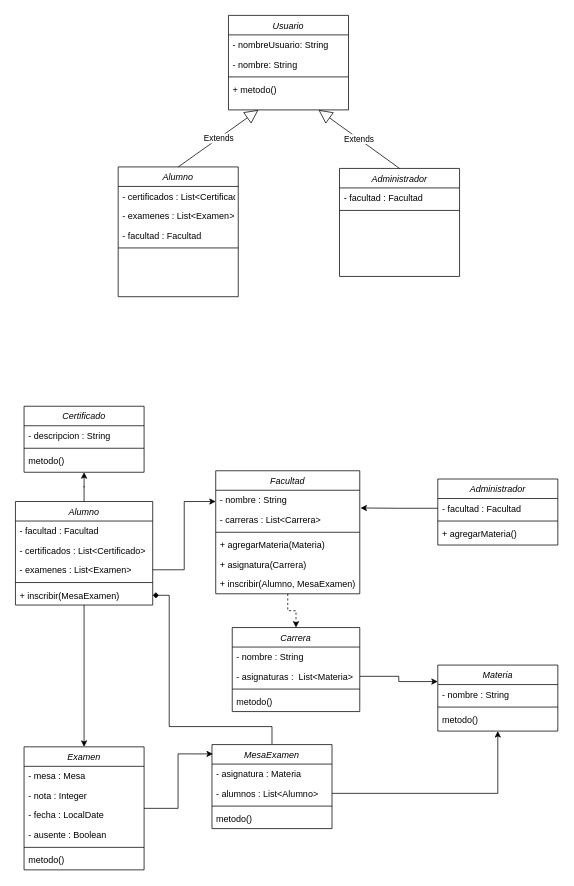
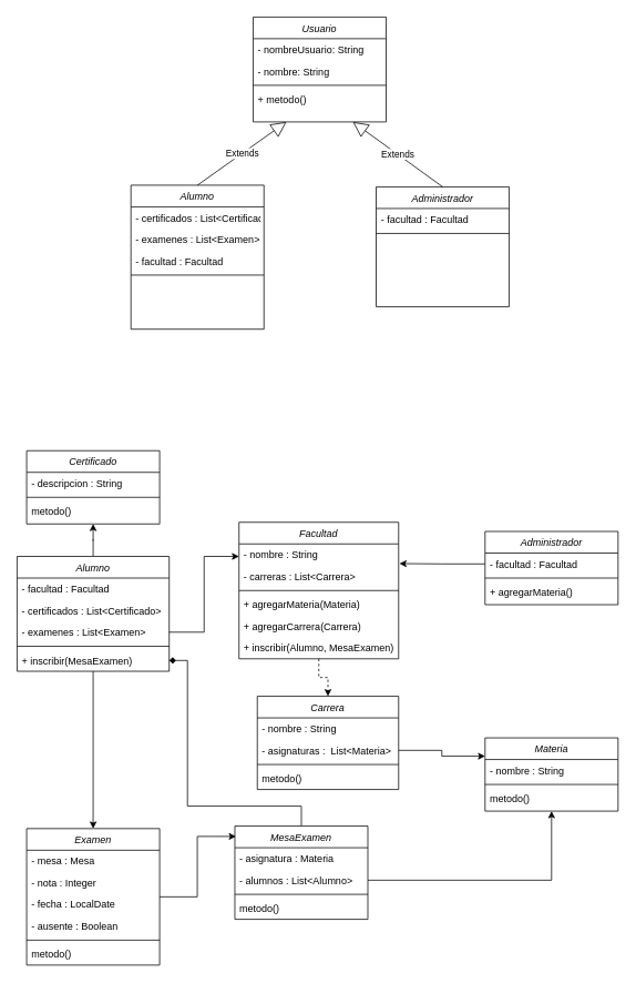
- <mxCell id="8" value="+ asignatura(Carrera)" style="text;align=left;verticalAlign=top;spacingLeft=4;spacingRight=4;overflow=hidden;rotatable=0;points=[[0,0.5],[1,0.5]];portConstraint=eastwest;" vertex="1" parent="3"><mxGeometry y="112" width="192" height="26" as="geometry" /></mxCell>
+ <mxCell id="8" value="+ agregarCarrera(Carrera)" style="text;align=left;verticalAlign=top;spacingLeft=4;spacingRight=4;overflow=hidden;rotatable=0;points=[[0,0.5],[1,0.5]];portConstraint=eastwest;" vertex="1" parent="3"><mxGeometry y="112" width="192" height="26" as="geometry" /></mxCell>
